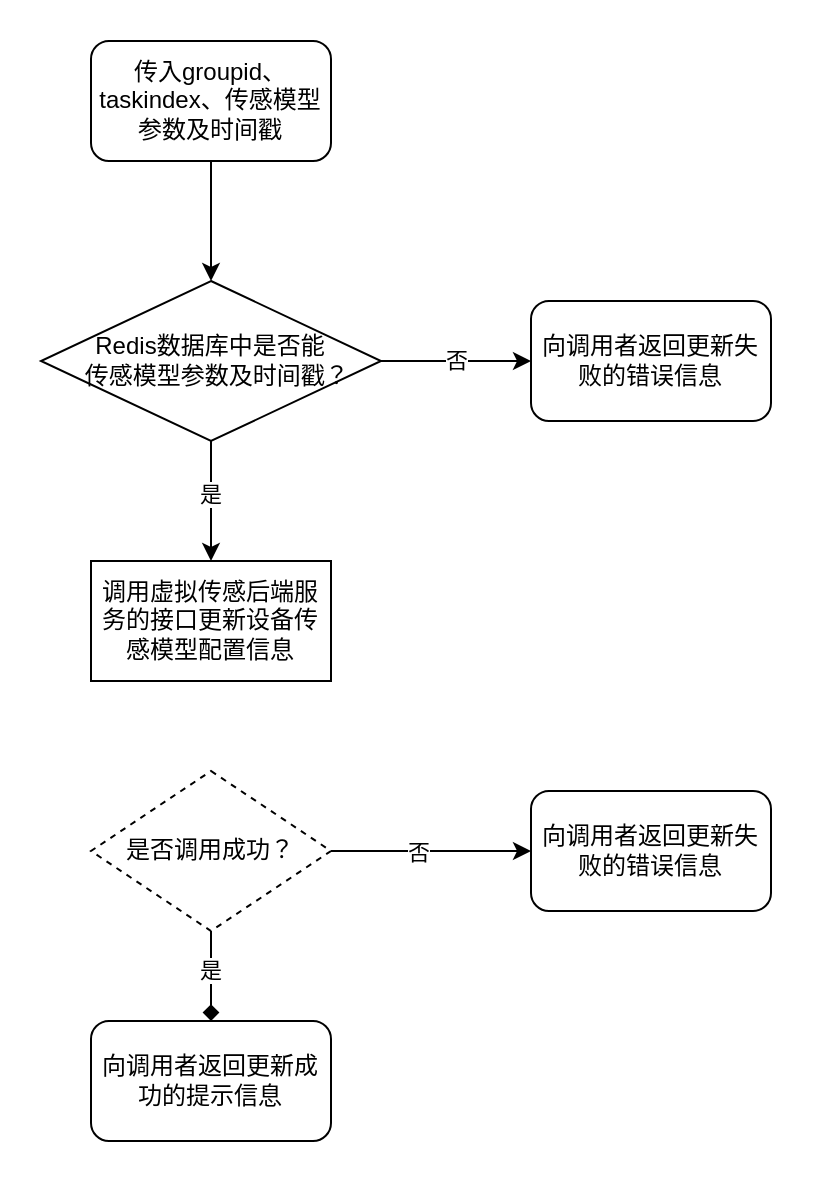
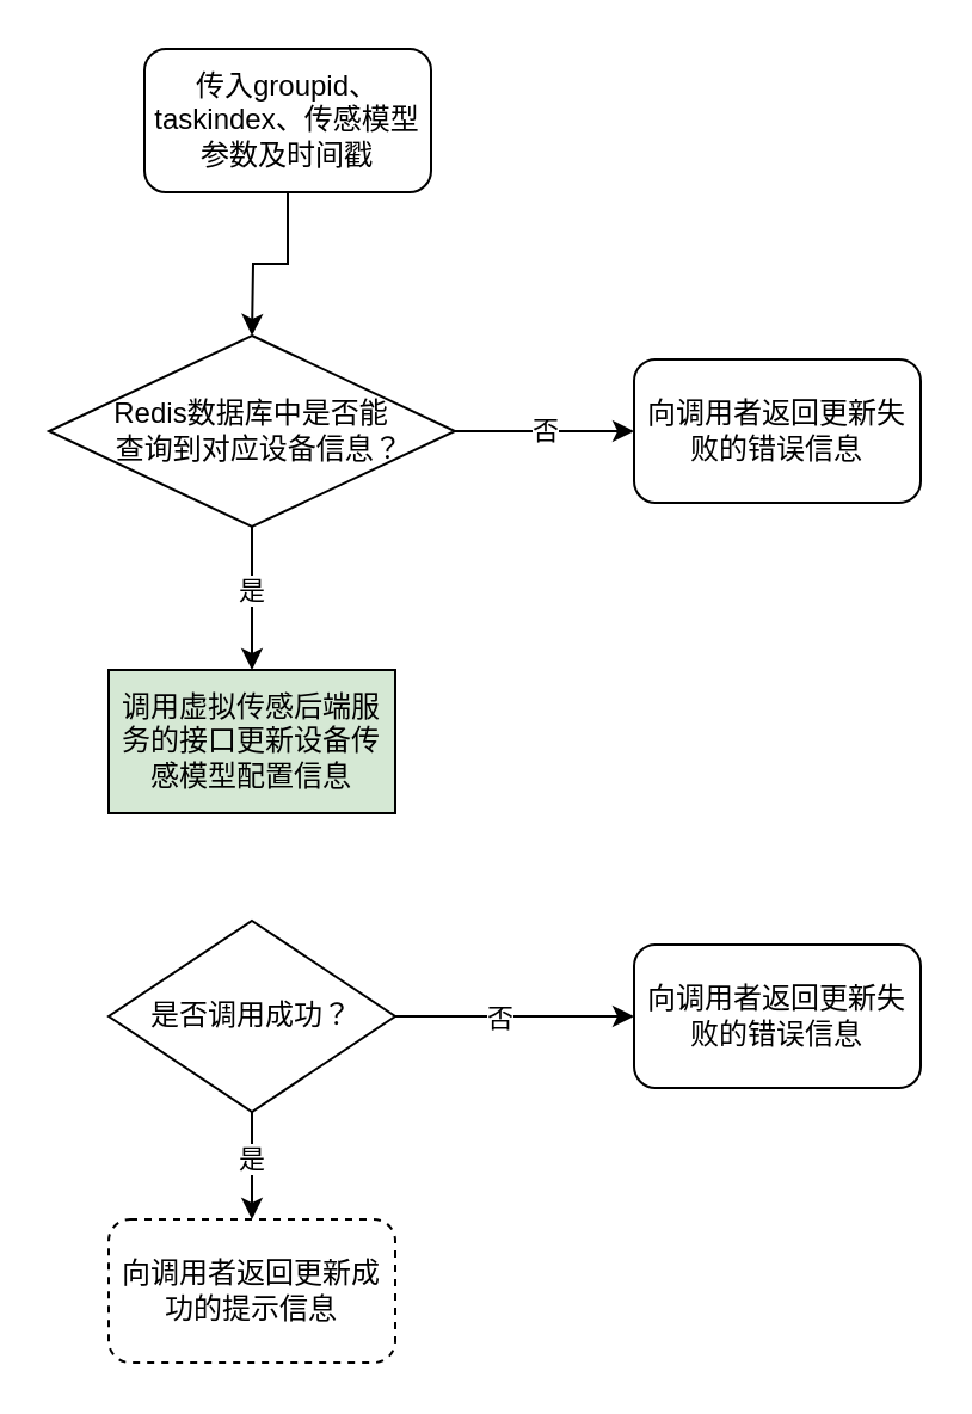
- <mxCell id="3" value="传入groupid、taskindex、传感模型参数及时间戳" style="rounded=1;whiteSpace=wrap;html=1;" parent="1" vertex="1"><mxGeometry x="45" y="20" width="120" height="60" as="geometry" /></mxCell>
+ <mxCell id="3" value="传入groupid、taskindex、传感模型参数及时间戳" style="rounded=1;whiteSpace=wrap;html=1;" parent="1" vertex="1"><mxGeometry x="60" y="20" width="120" height="60" as="geometry" /></mxCell>
- <mxCell id="7" value="Redis数据库中是否能&lt;br&gt;&amp;nbsp; 传感模型参数及时间戳？" style="rhombus;whiteSpace=wrap;html=1;" parent="1" vertex="1"><mxGeometry x="20" y="140" width="170" height="80" as="geometry" /></mxCell>
+ <mxCell id="7" value="Redis数据库中是否能&lt;br&gt;&amp;nbsp; 查询到对应设备信息？" style="rhombus;whiteSpace=wrap;html=1;" parent="1" vertex="1"><mxGeometry x="20" y="140" width="170" height="80" as="geometry" /></mxCell>
- <mxCell id="8" value="调用虚拟传感后端服务的接口更新设备传感模型配置信息" style="rounded=0;whiteSpace=wrap;html=1;" parent="1" vertex="1"><mxGeometry x="45" y="280" width="120" height="60" as="geometry" /></mxCell>
+ <mxCell id="8" value="调用虚拟传感后端服务的接口更新设备传感模型配置信息" style="rounded=0;whiteSpace=wrap;html=1;fillColor=#d5e8d4;" parent="1" vertex="1"><mxGeometry x="45" y="280" width="120" height="60" as="geometry" /></mxCell>
- <mxCell id="16" value="是否调用成功？" style="rhombus;whiteSpace=wrap;html=1;dashed=1;" vertex="1" parent="1"><mxGeometry x="45" y="385" width="120" height="80" as="geometry" /></mxCell>
+ <mxCell id="16" value="是否调用成功？" style="rhombus;whiteSpace=wrap;html=1;" vertex="1" parent="1"><mxGeometry x="45" y="385" width="120" height="80" as="geometry" /></mxCell>
- <mxCell id="14" style="edgeStyle=orthogonalEdgeStyle;rounded=0;orthogonalLoop=1;jettySize=auto;html=1;entryX=0.5;entryY=0;entryDx=0;entryDy=0;endArrow=diamond;" edge="1" parent="1" source="16" target="10"><mxGeometry relative="1" as="geometry" /></mxCell>
+ <mxCell id="14" style="edgeStyle=orthogonalEdgeStyle;rounded=0;orthogonalLoop=1;jettySize=auto;html=1;entryX=0.5;entryY=0;entryDx=0;entryDy=0;" edge="1" parent="1" source="16" target="10"><mxGeometry relative="1" as="geometry" /></mxCell>
- <mxCell id="10" value="向调用者返回更新成功的提示信息" style="rounded=1;whiteSpace=wrap;html=1;" vertex="1" parent="1"><mxGeometry x="45" y="510" width="120" height="60" as="geometry" /></mxCell>
+ <mxCell id="10" value="向调用者返回更新成功的提示信息" style="rounded=1;whiteSpace=wrap;html=1;dashed=1;" vertex="1" parent="1"><mxGeometry x="45" y="510" width="120" height="60" as="geometry" /></mxCell>
